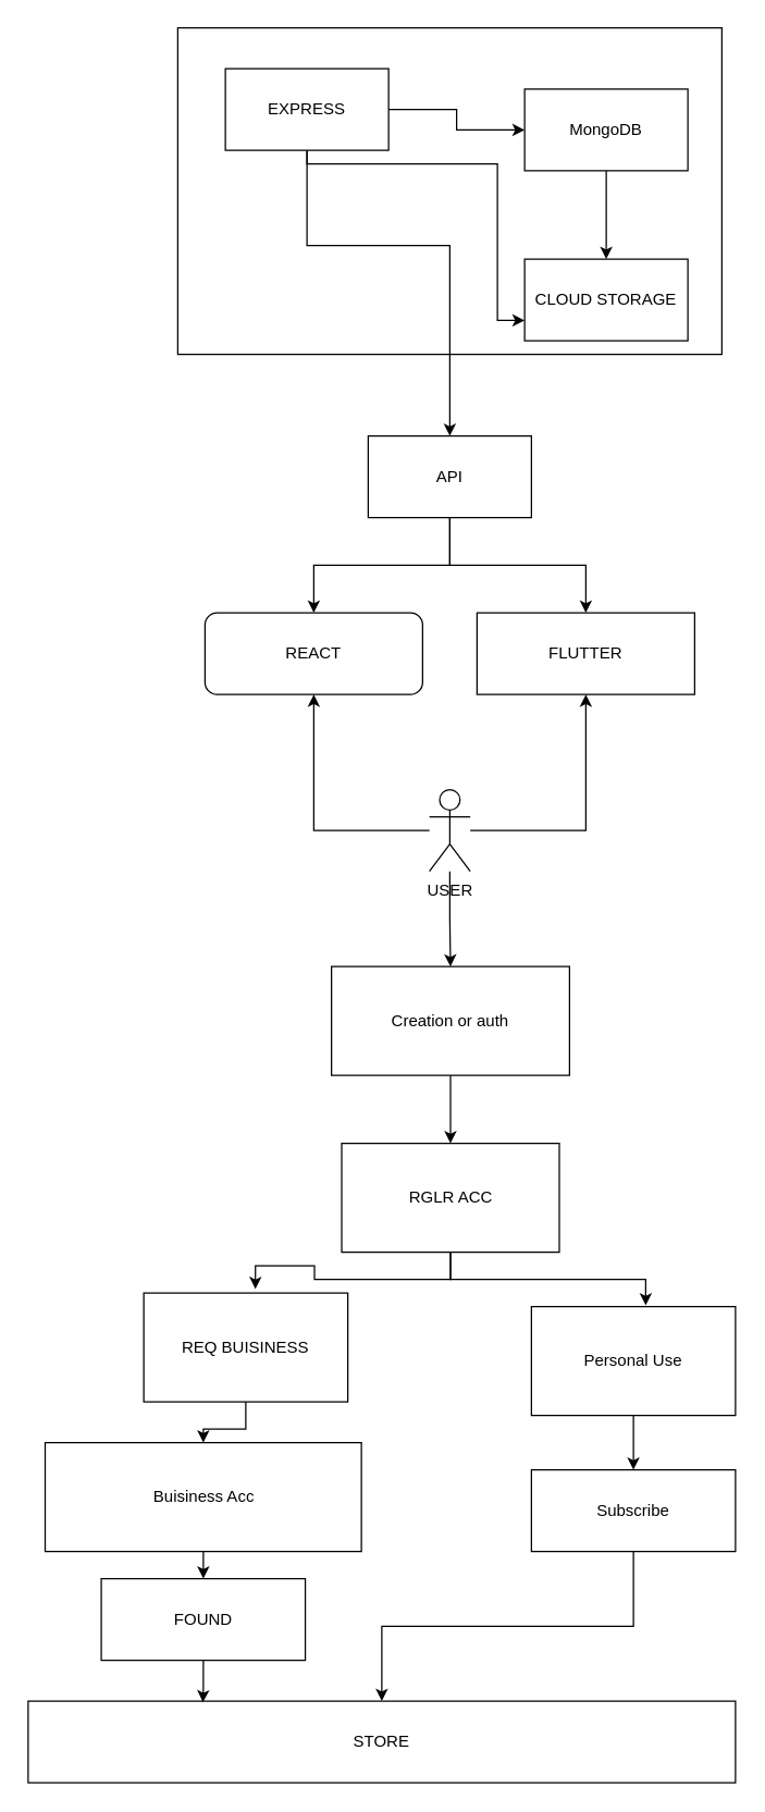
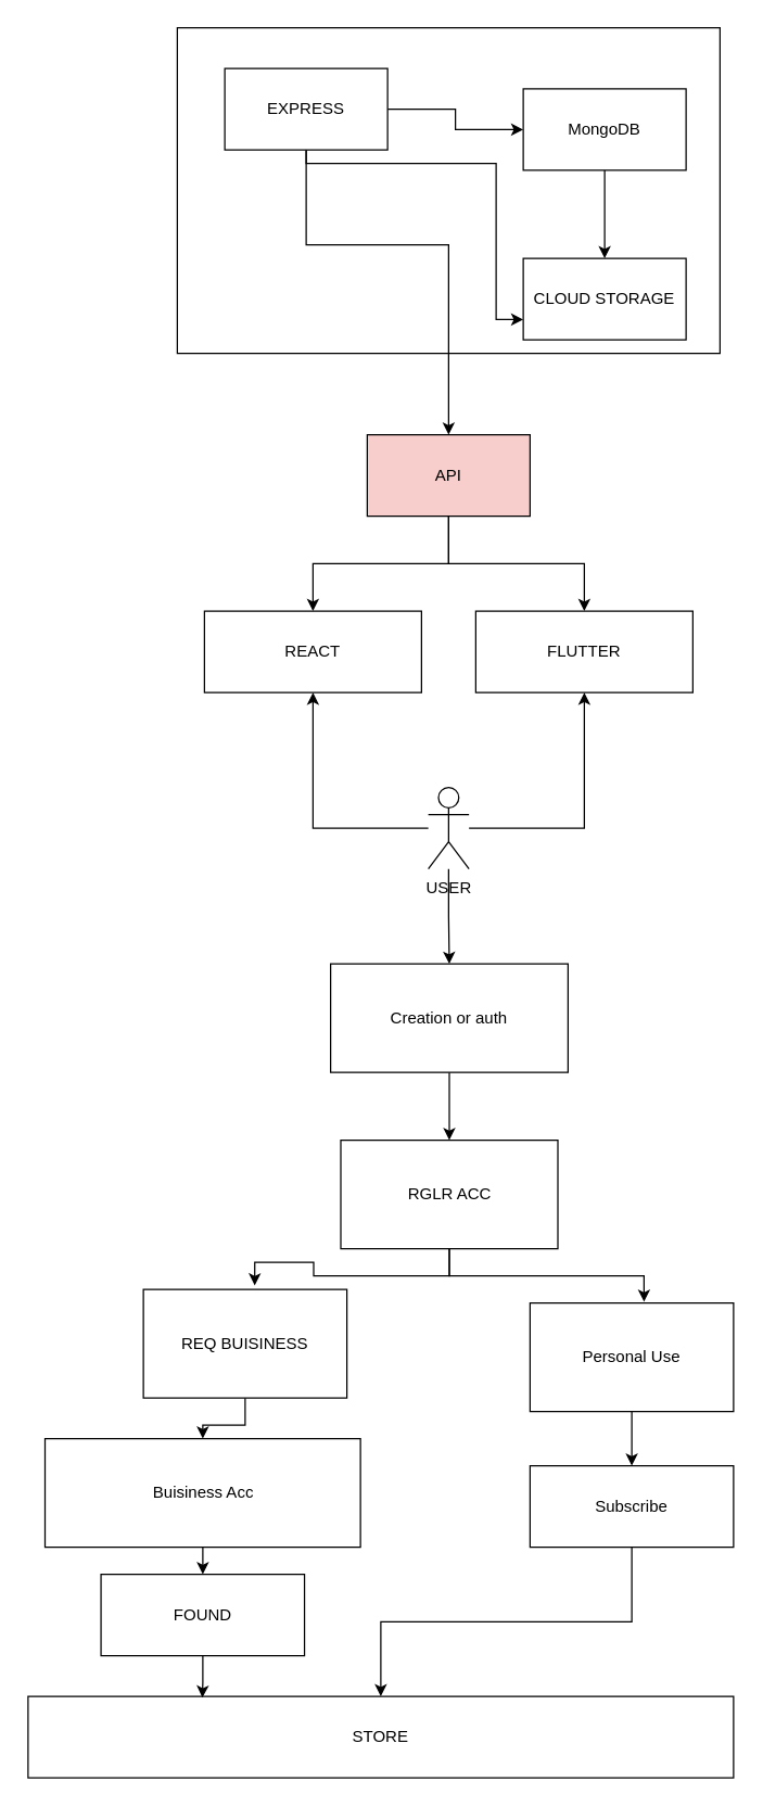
- <mxCell id="13" value="API" style="rounded=0;whiteSpace=wrap;html=1;" parent="1" vertex="1"><mxGeometry x="270" y="320" width="120" height="60" as="geometry" /></mxCell>
+ <mxCell id="13" value="API" style="rounded=0;whiteSpace=wrap;html=1;fillColor=#f8cecc;" parent="1" vertex="1"><mxGeometry x="270" y="320" width="120" height="60" as="geometry" /></mxCell>
- <mxCell id="9" value="REACT" style="whiteSpace=wrap;html=1;rounded=1;" parent="1" vertex="1"><mxGeometry x="150" y="450" width="160" height="60" as="geometry" /></mxCell>
+ <mxCell id="9" value="REACT" style="rounded=0;whiteSpace=wrap;html=1;" parent="1" vertex="1"><mxGeometry x="150" y="450" width="160" height="60" as="geometry" /></mxCell>
